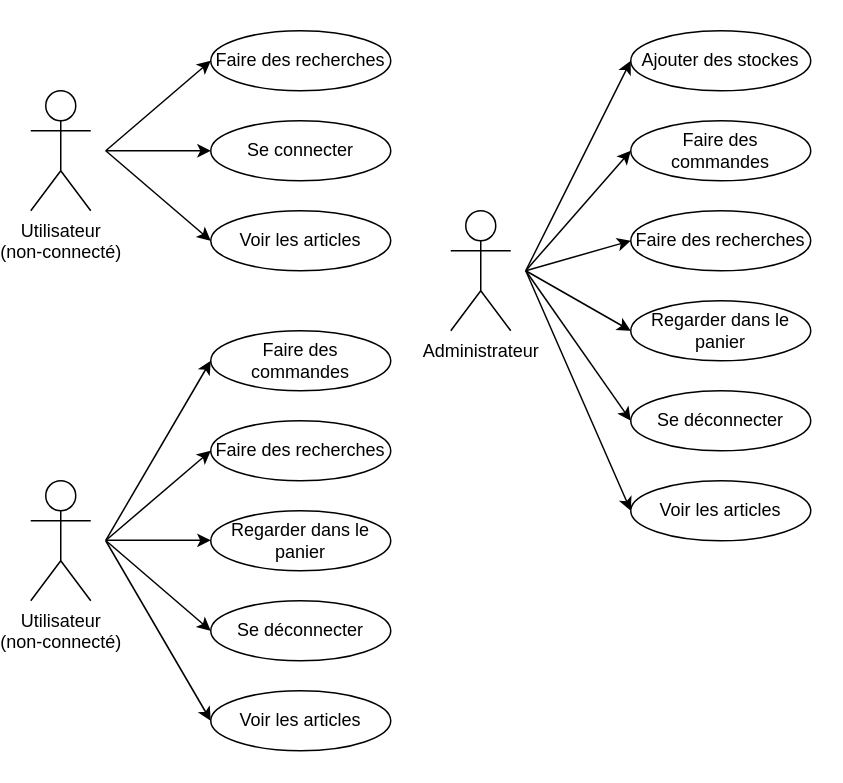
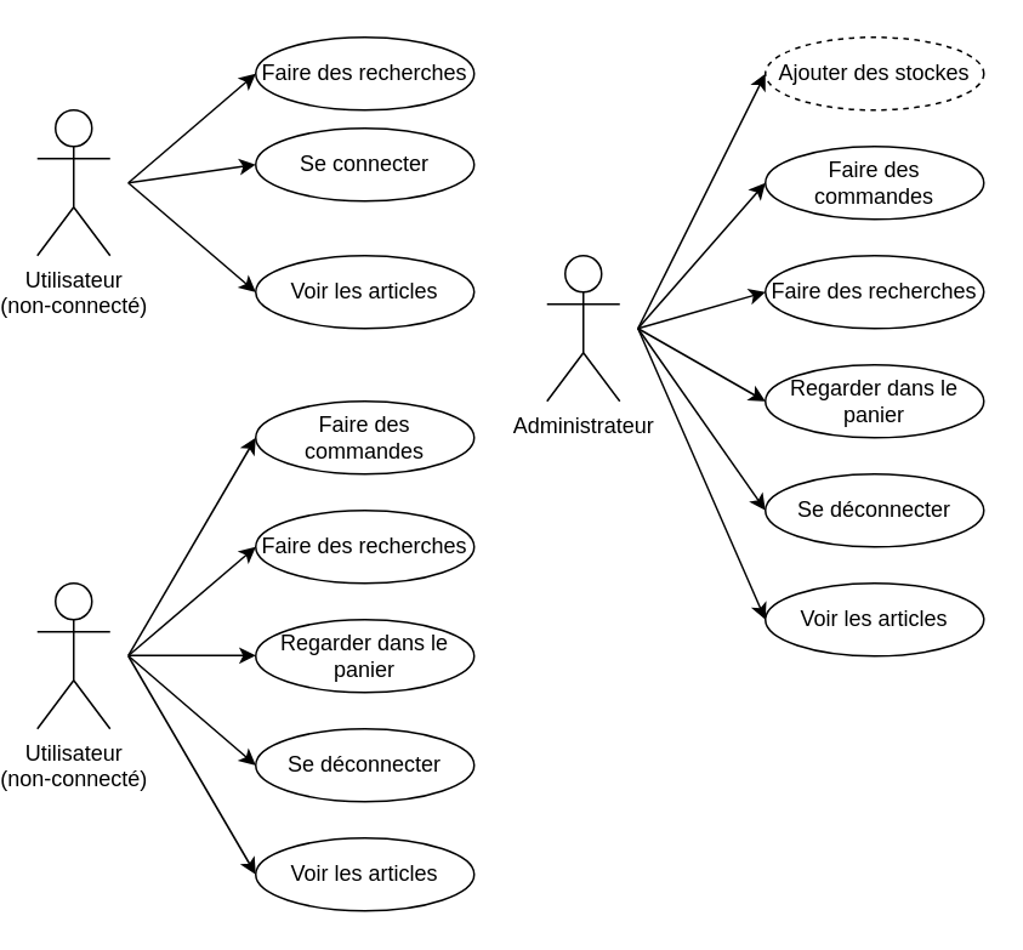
- <mxCell id="24" value="Ajouter des stockes" style="ellipse;whiteSpace=wrap;html=1;" vertex="1" parent="1"><mxGeometry x="420" y="20" width="120" height="40" as="geometry" /></mxCell>
+ <mxCell id="24" value="Ajouter des stockes" style="ellipse;whiteSpace=wrap;html=1;dashed=1;" vertex="1" parent="1"><mxGeometry x="420" y="20" width="120" height="40" as="geometry" /></mxCell>
- <mxCell id="7" value="Se connecter" style="ellipse;whiteSpace=wrap;html=1;" vertex="1" parent="1"><mxGeometry x="140" y="80" width="120" height="40" as="geometry" /></mxCell>
+ <mxCell id="7" value="Se connecter" style="ellipse;whiteSpace=wrap;html=1;" vertex="1" parent="1"><mxGeometry x="140" y="70" width="120" height="40" as="geometry" /></mxCell>
